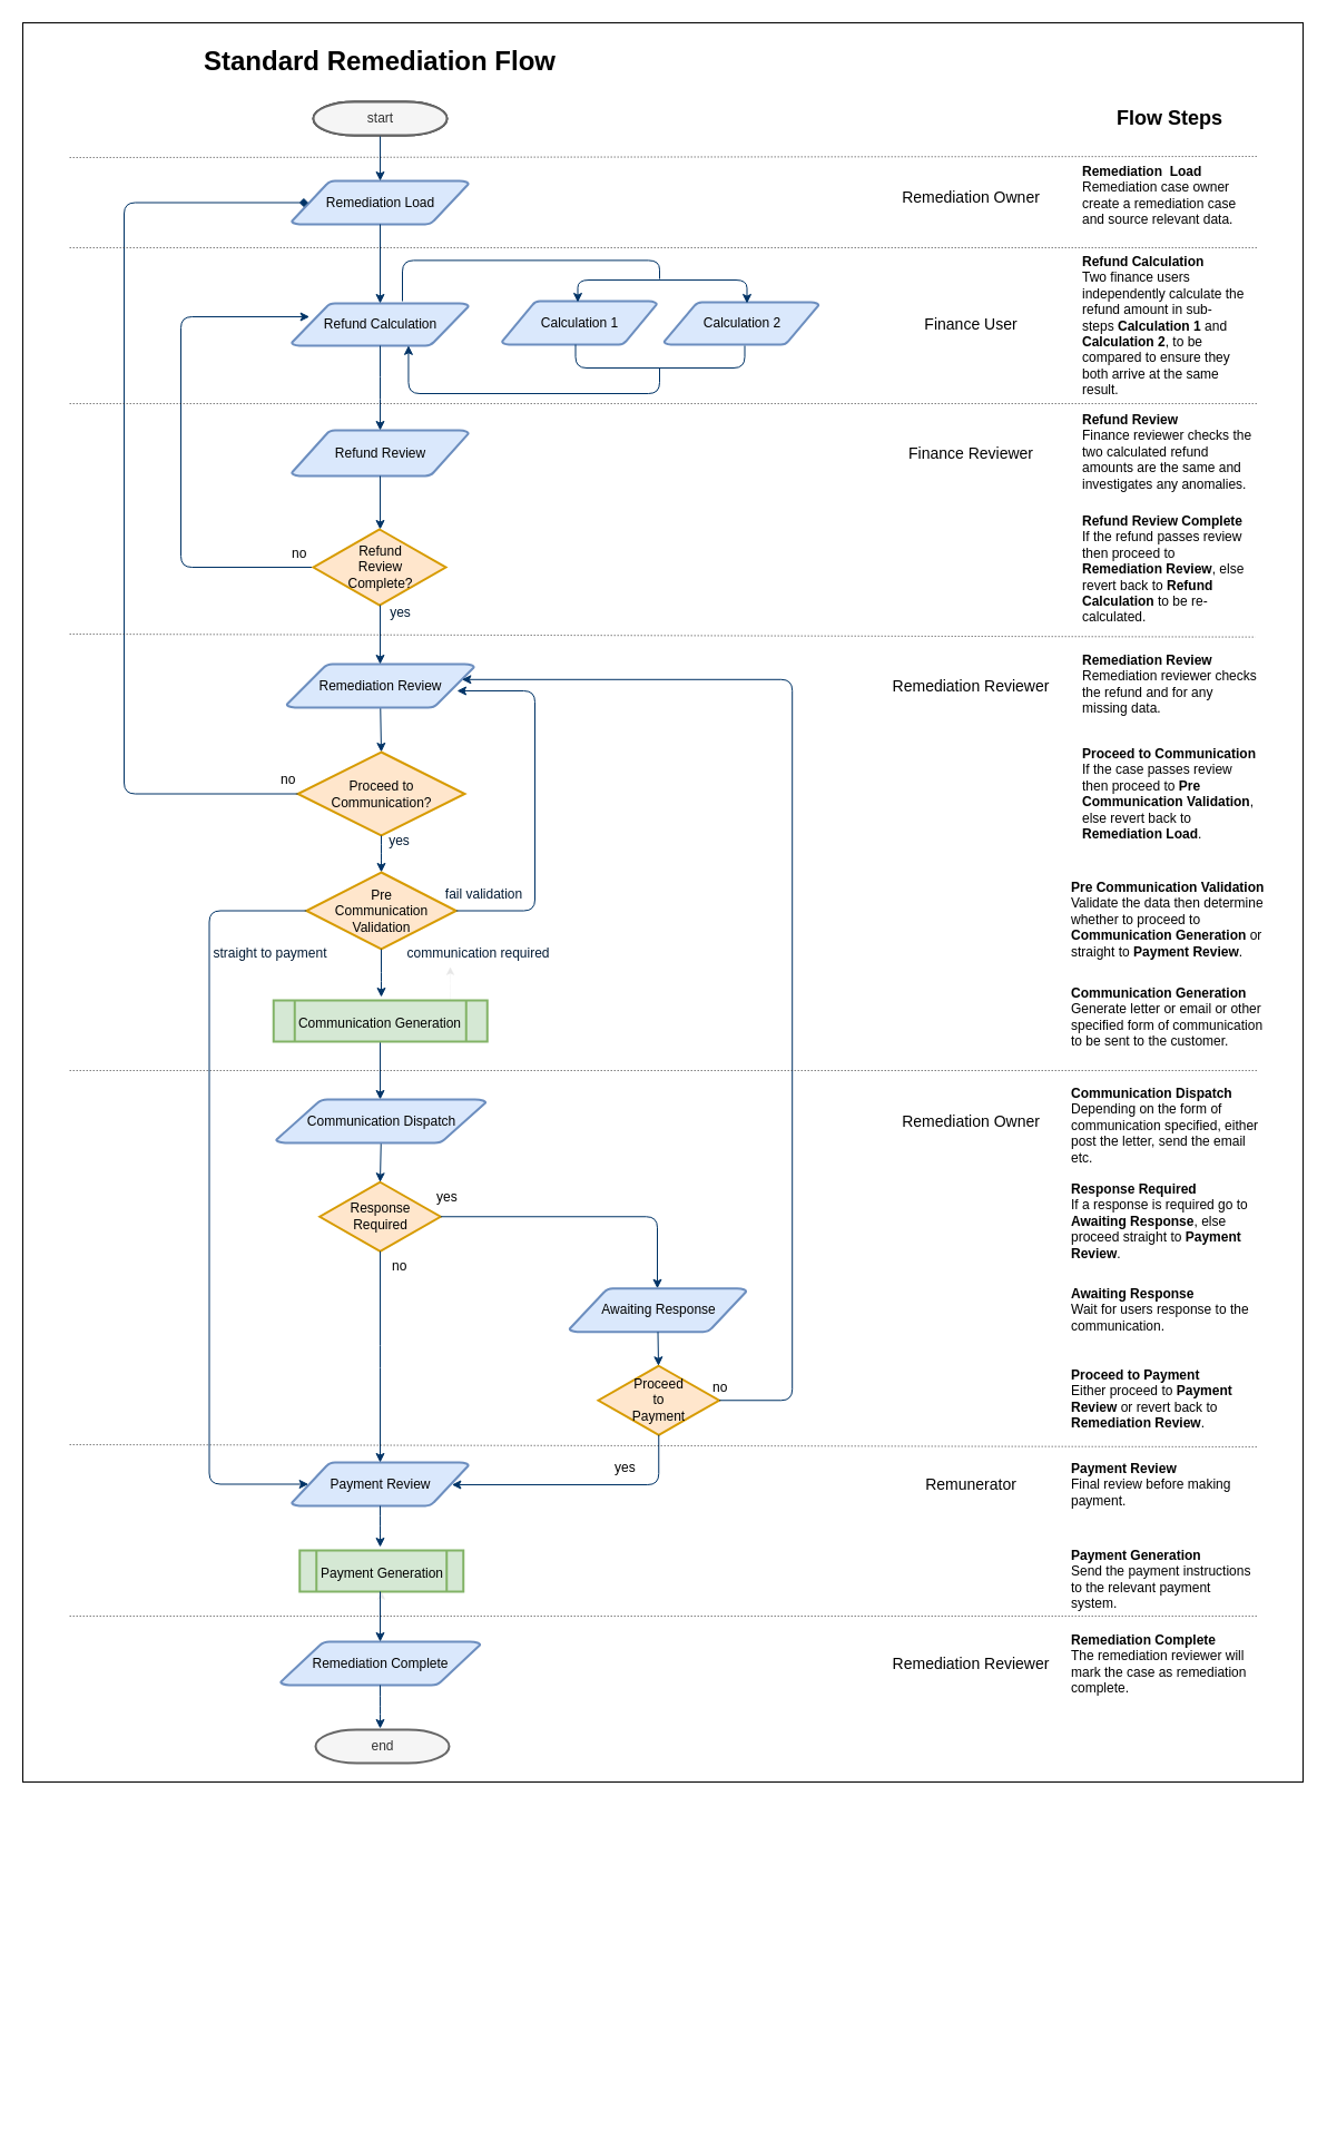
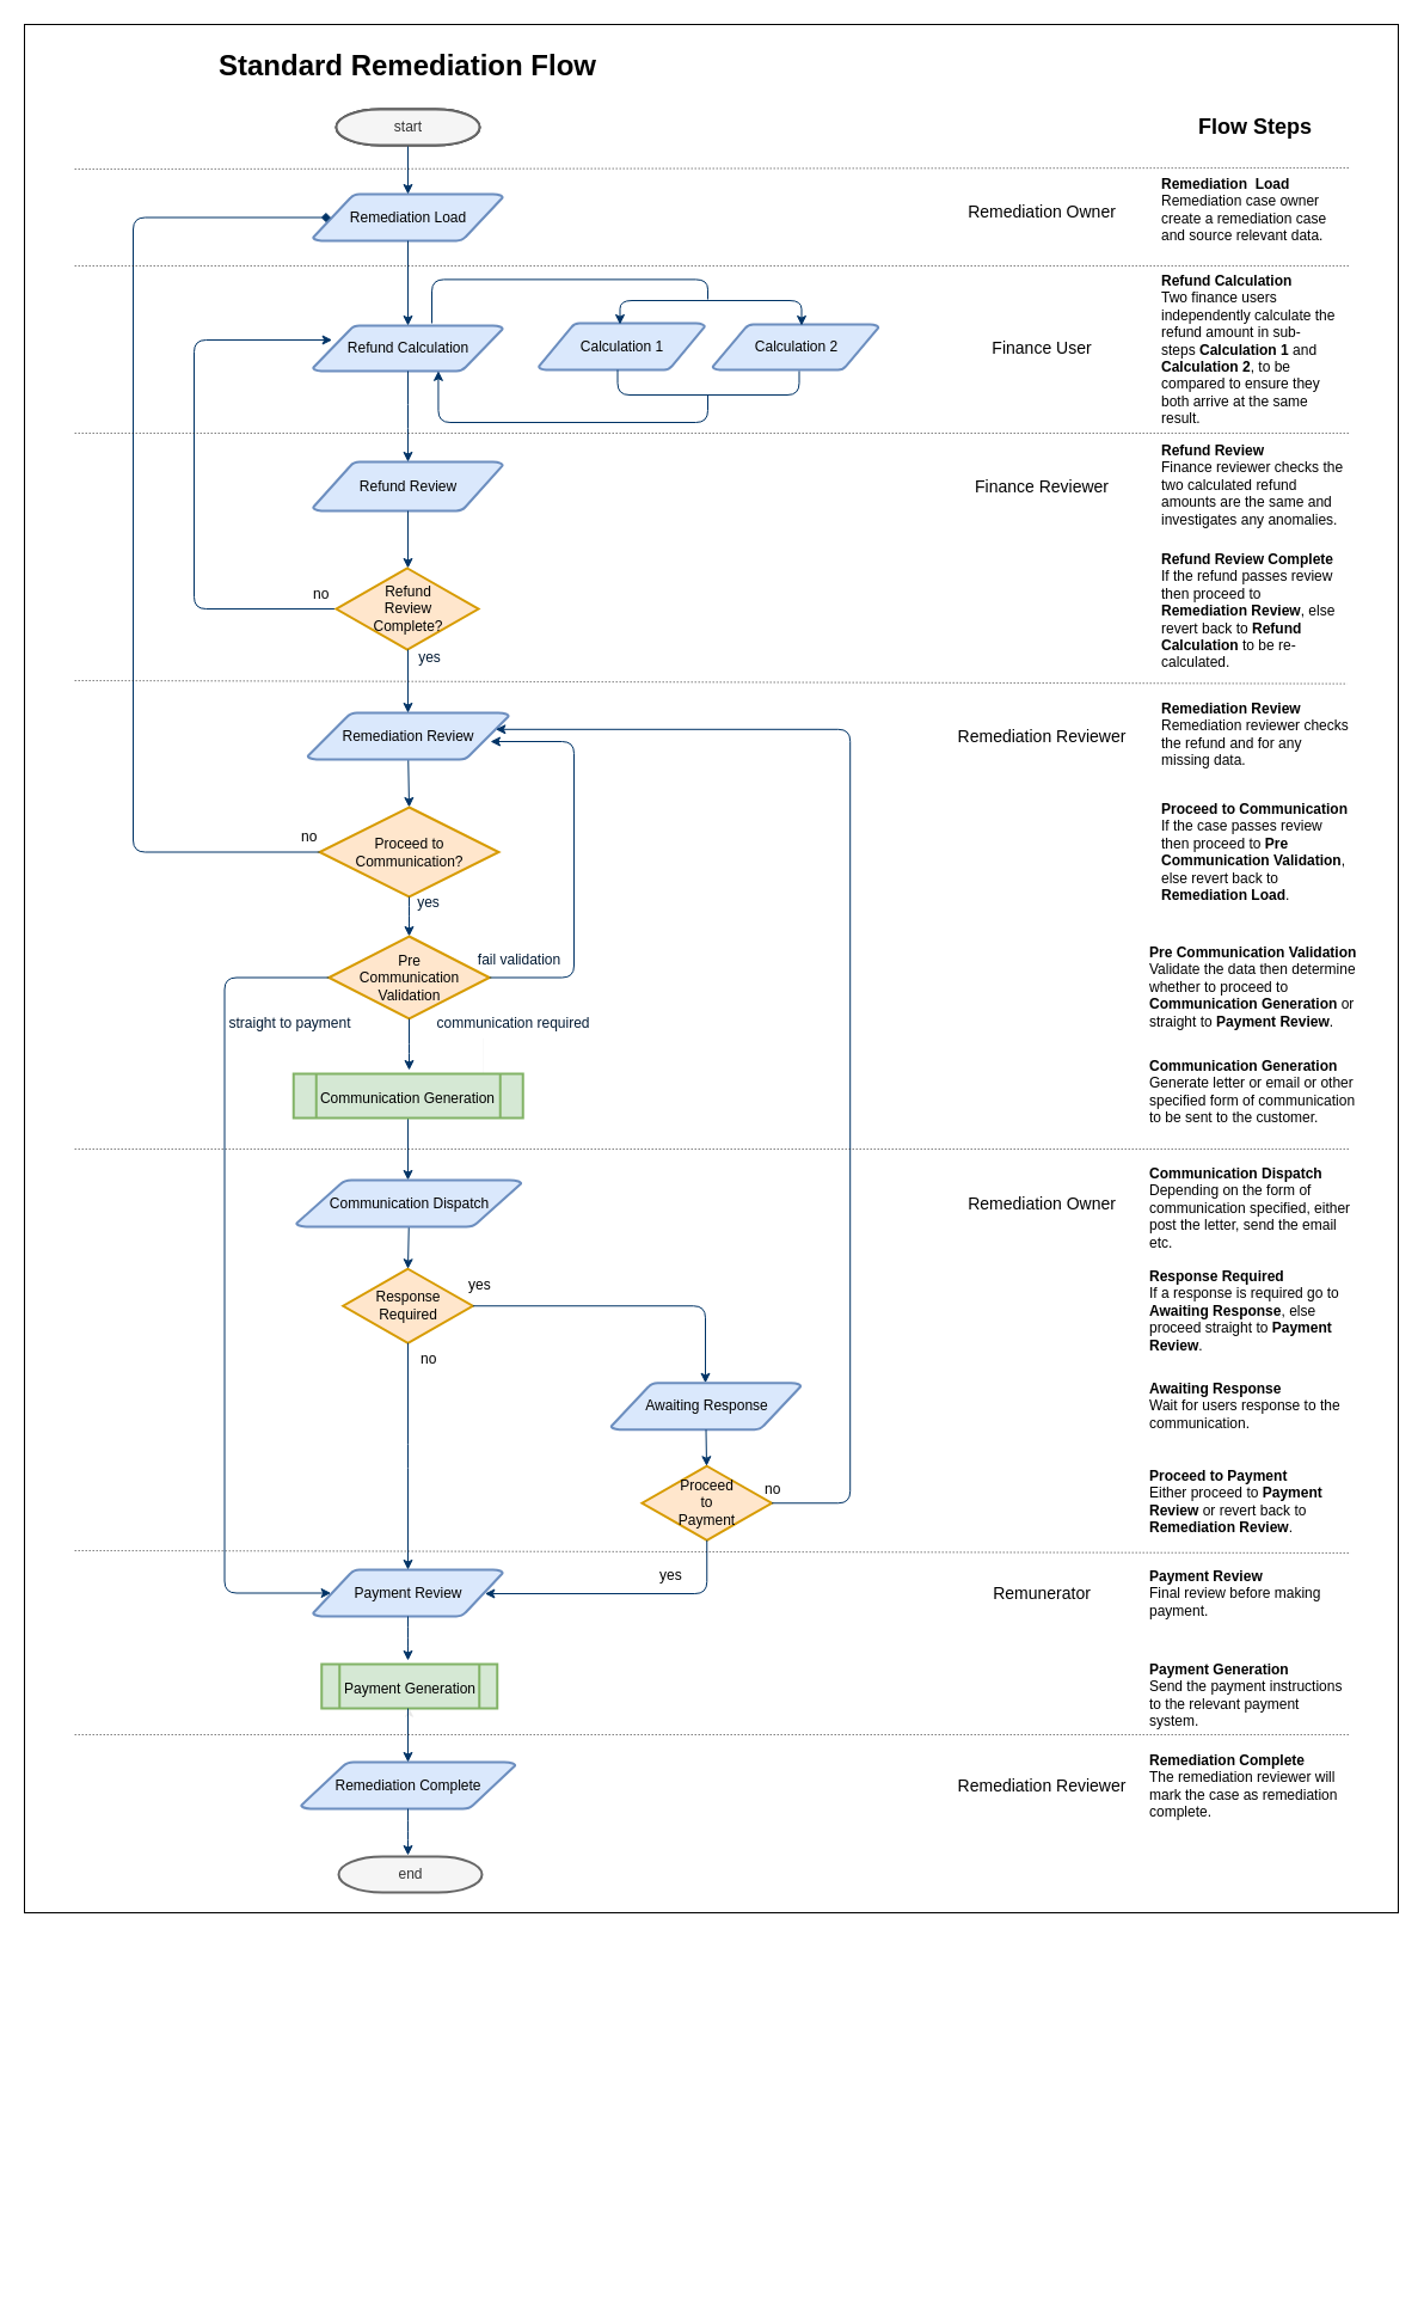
- <mxCell id="53" value="" style="edgeStyle=elbowEdgeStyle;rounded=1;orthogonalLoop=1;jettySize=auto;html=1;dashed=1;dashPattern=1 1;fontSize=18;startArrow=none;startFill=0;endArrow=classic;endFill=1;strokeColor=#E6E6E6;strokeWidth=0.5;" parent="1" source="54" target="51" edge="1"><mxGeometry relative="1" as="geometry" /></mxCell>
+ <mxCell id="53" value="" style="edgeStyle=elbowEdgeStyle;rounded=1;orthogonalLoop=1;jettySize=auto;html=1;dashed=1;dashPattern=1 1;fontSize=18;startArrow=none;startFill=0;endArrow=none;endFill=1;strokeColor=#E6E6E6;strokeWidth=0.5;" parent="1" source="54" target="51" edge="1"><mxGeometry relative="1" as="geometry" /></mxCell>
